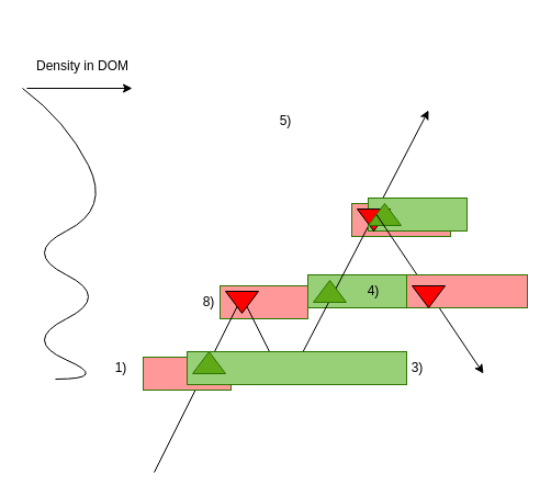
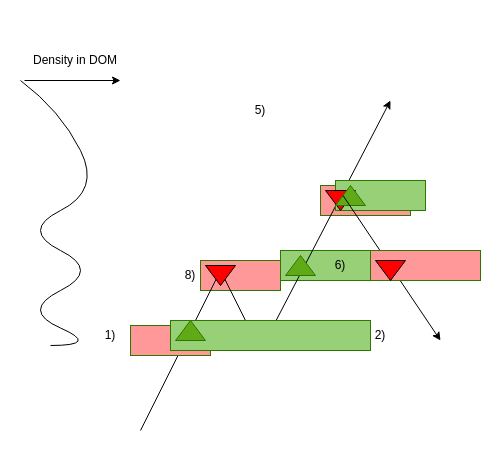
- <mxCell id="15" value="4)" style="text;html=1;strokeColor=none;align=center;verticalAlign=middle;whiteSpace=wrap;rounded=0;fontColor=#000000;" parent="1" vertex="1"><mxGeometry x="320" y="255" width="40" height="20" as="geometry" /></mxCell>
+ <mxCell id="15" value="6)" style="text;html=1;strokeColor=none;align=center;verticalAlign=middle;whiteSpace=wrap;rounded=0;fontColor=#000000;" parent="1" vertex="1"><mxGeometry x="320" y="255" width="40" height="20" as="geometry" /></mxCell>
- <mxCell id="11" value="3)" style="text;html=1;strokeColor=none;fillColor=none;align=center;verticalAlign=middle;whiteSpace=wrap;rounded=0;" parent="1" vertex="1"><mxGeometry x="360" y="325" width="40" height="20" as="geometry" /></mxCell>
+ <mxCell id="11" value="2)" style="text;html=1;strokeColor=none;fillColor=none;align=center;verticalAlign=middle;whiteSpace=wrap;rounded=0;" parent="1" vertex="1"><mxGeometry x="360" y="325" width="40" height="20" as="geometry" /></mxCell>
